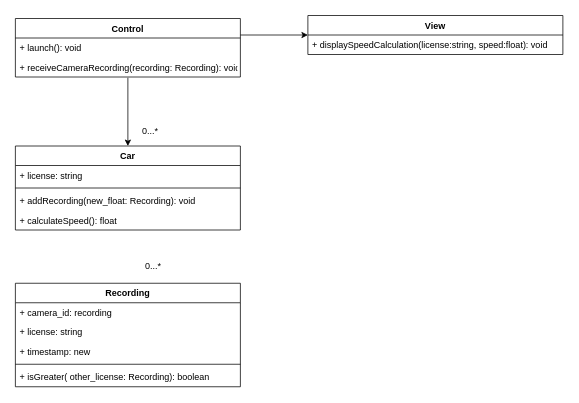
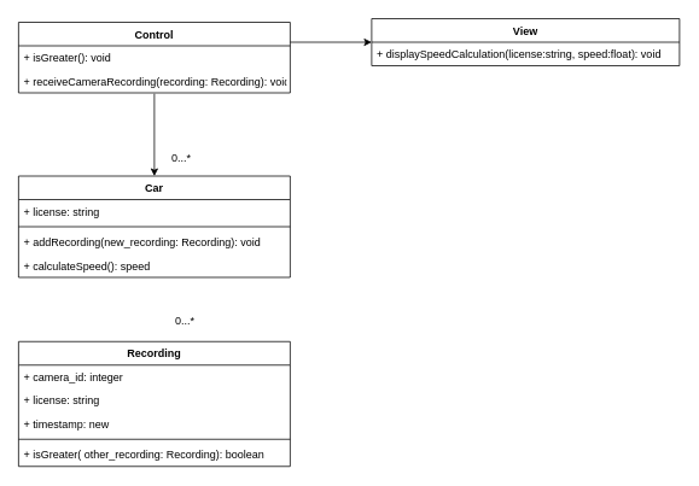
- <mxCell id="3" value="+ launch(): void" style="text;strokeColor=none;fillColor=none;align=left;verticalAlign=top;spacingLeft=4;spacingRight=4;overflow=hidden;rotatable=0;points=[[0,0.5],[1,0.5]];portConstraint=eastwest;" vertex="1" parent="2"><mxGeometry y="26" width="300" height="26" as="geometry" /></mxCell>
+ <mxCell id="3" value="+ isGreater(): void" style="text;strokeColor=none;fillColor=none;align=left;verticalAlign=top;spacingLeft=4;spacingRight=4;overflow=hidden;rotatable=0;points=[[0,0.5],[1,0.5]];portConstraint=eastwest;" vertex="1" parent="2"><mxGeometry y="26" width="300" height="26" as="geometry" /></mxCell>
- <mxCell id="9" value="+ addRecording(new_float: Recording): void" style="text;strokeColor=none;fillColor=none;align=left;verticalAlign=top;spacingLeft=4;spacingRight=4;overflow=hidden;rotatable=0;points=[[0,0.5],[1,0.5]];portConstraint=eastwest;" vertex="1" parent="6"><mxGeometry y="60" width="300" height="26" as="geometry" /></mxCell>
+ <mxCell id="9" value="+ addRecording(new_recording: Recording): void" style="text;strokeColor=none;fillColor=none;align=left;verticalAlign=top;spacingLeft=4;spacingRight=4;overflow=hidden;rotatable=0;points=[[0,0.5],[1,0.5]];portConstraint=eastwest;" vertex="1" parent="6"><mxGeometry y="60" width="300" height="26" as="geometry" /></mxCell>
- <mxCell id="10" value="+ calculateSpeed(): float" style="text;strokeColor=none;fillColor=none;align=left;verticalAlign=top;spacingLeft=4;spacingRight=4;overflow=hidden;rotatable=0;points=[[0,0.5],[1,0.5]];portConstraint=eastwest;" vertex="1" parent="6"><mxGeometry y="86" width="300" height="26" as="geometry" /></mxCell>
+ <mxCell id="10" value="+ calculateSpeed(): speed" style="text;strokeColor=none;fillColor=none;align=left;verticalAlign=top;spacingLeft=4;spacingRight=4;overflow=hidden;rotatable=0;points=[[0,0.5],[1,0.5]];portConstraint=eastwest;" vertex="1" parent="6"><mxGeometry y="86" width="300" height="26" as="geometry" /></mxCell>
- <mxCell id="12" value="+ camera_id: recording" style="text;strokeColor=none;fillColor=none;align=left;verticalAlign=top;spacingLeft=4;spacingRight=4;overflow=hidden;rotatable=0;points=[[0,0.5],[1,0.5]];portConstraint=eastwest;" vertex="1" parent="11"><mxGeometry y="26" width="300" height="26" as="geometry" /></mxCell>
+ <mxCell id="12" value="+ camera_id: integer" style="text;strokeColor=none;fillColor=none;align=left;verticalAlign=top;spacingLeft=4;spacingRight=4;overflow=hidden;rotatable=0;points=[[0,0.5],[1,0.5]];portConstraint=eastwest;" vertex="1" parent="11"><mxGeometry y="26" width="300" height="26" as="geometry" /></mxCell>
- <mxCell id="16" value="+ isGreater( other_license: Recording): boolean" style="text;strokeColor=none;fillColor=none;align=left;verticalAlign=top;spacingLeft=4;spacingRight=4;overflow=hidden;rotatable=0;points=[[0,0.5],[1,0.5]];portConstraint=eastwest;" vertex="1" parent="11"><mxGeometry y="112" width="300" height="26" as="geometry" /></mxCell>
+ <mxCell id="16" value="+ isGreater( other_recording: Recording): boolean" style="text;strokeColor=none;fillColor=none;align=left;verticalAlign=top;spacingLeft=4;spacingRight=4;overflow=hidden;rotatable=0;points=[[0,0.5],[1,0.5]];portConstraint=eastwest;" vertex="1" parent="11"><mxGeometry y="112" width="300" height="26" as="geometry" /></mxCell>
